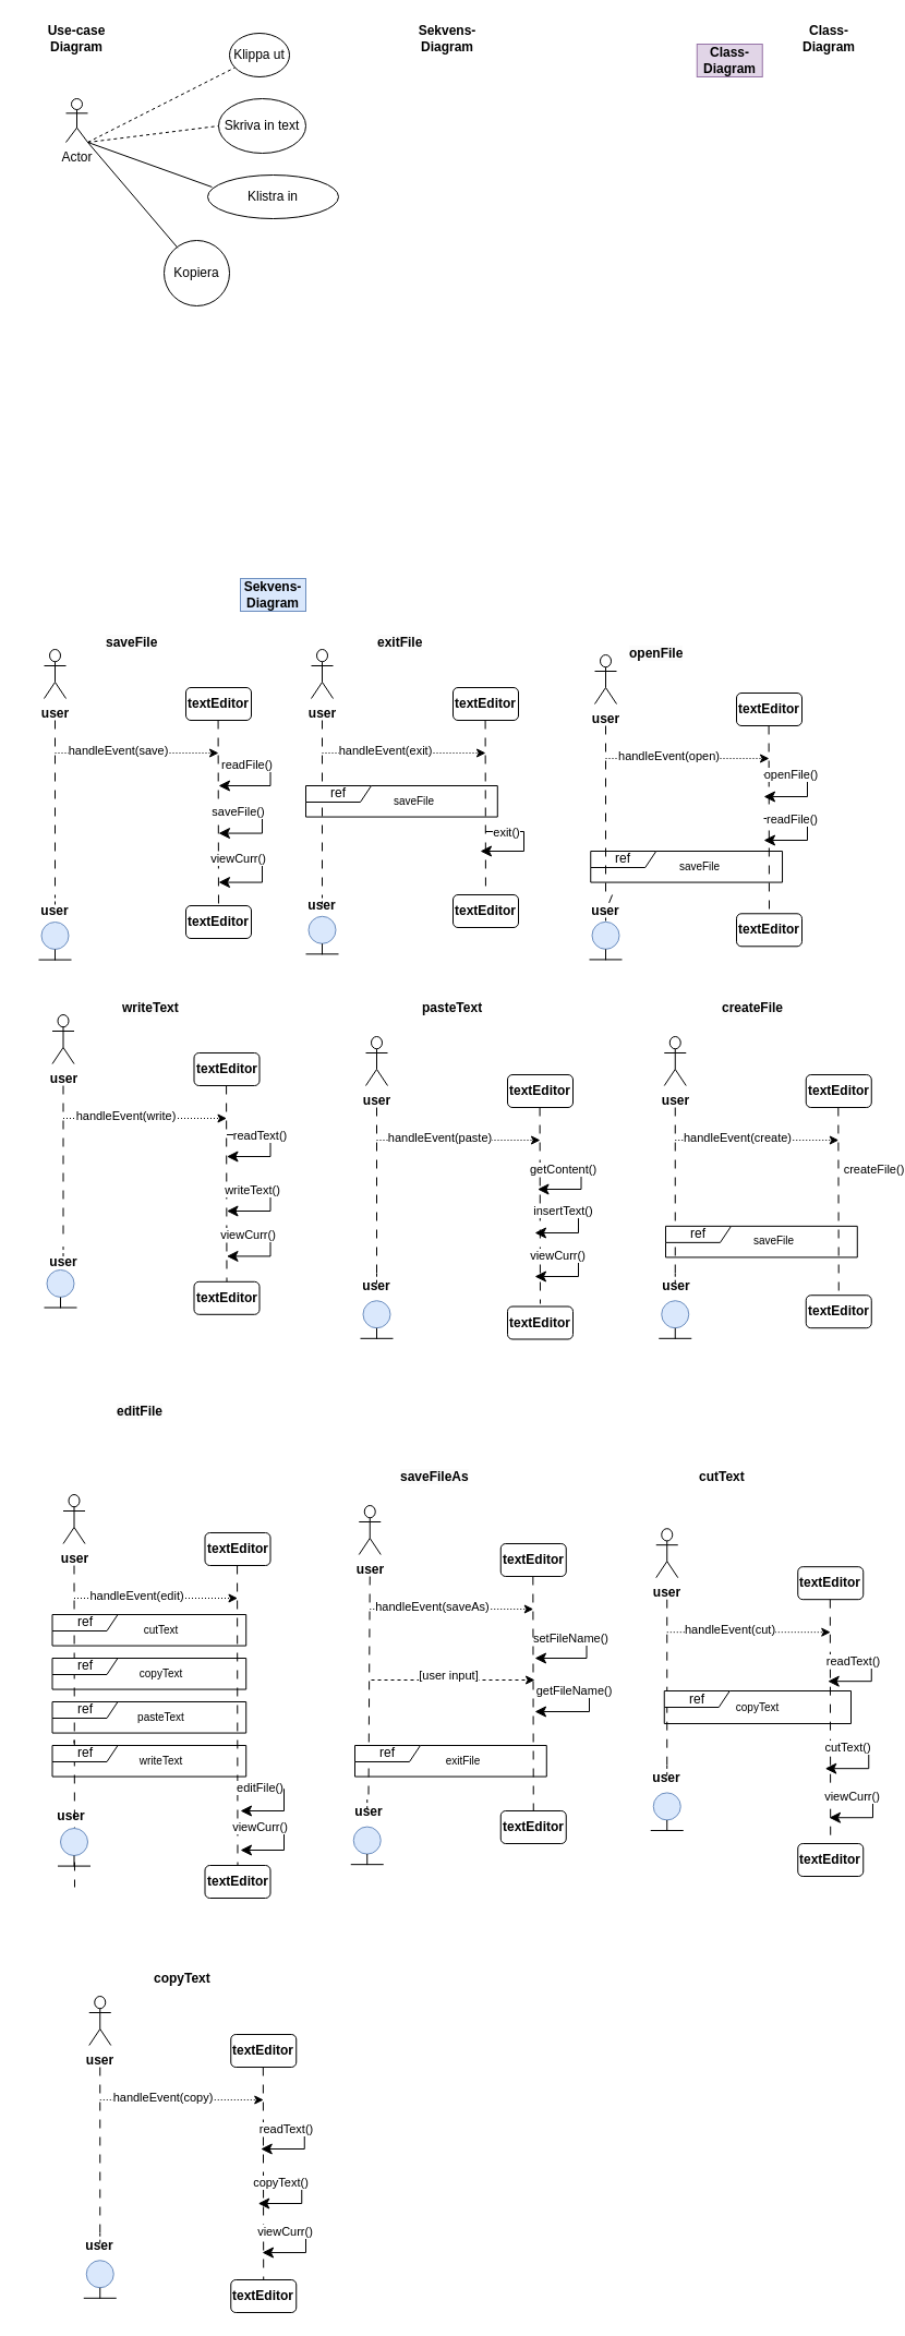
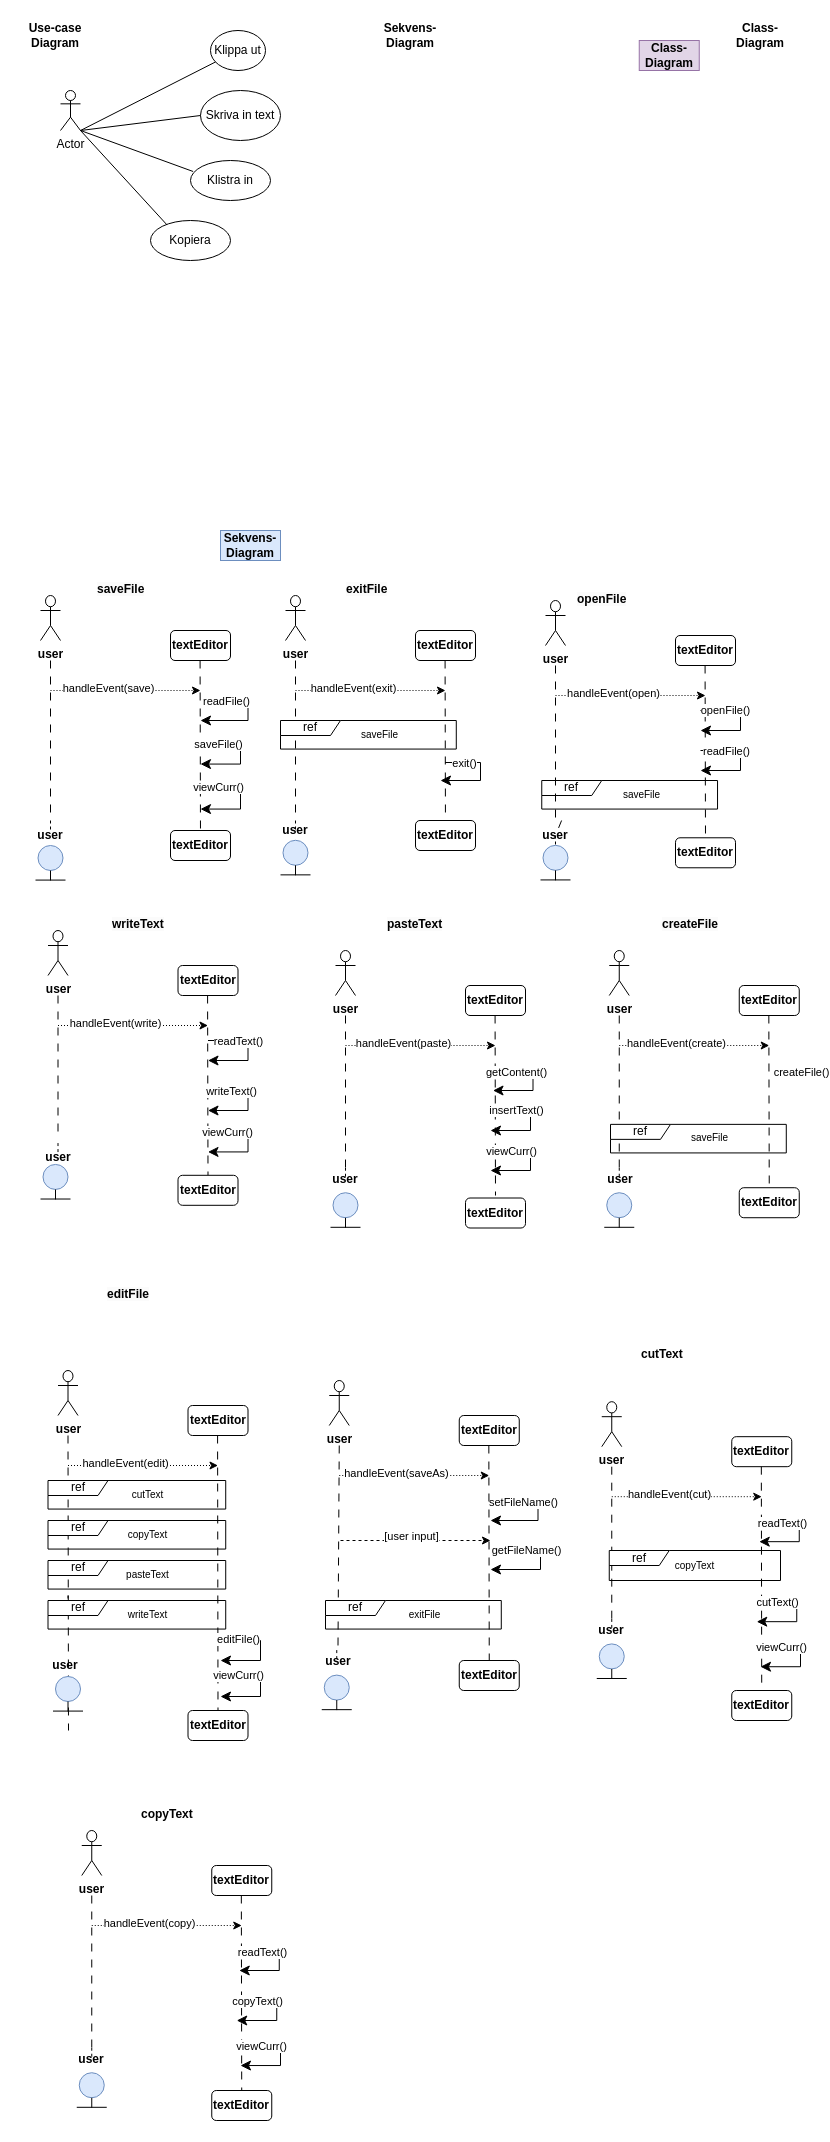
- <mxCell id="2" value="&lt;b&gt;Use-case Diagram&lt;/b&gt;" style="text;html=1;align=center;verticalAlign=middle;whiteSpace=wrap;rounded=0;" parent="1" vertex="1"><mxGeometry x="40" y="20" width="60" height="30" as="geometry" /></mxCell>
+ <mxCell id="2" value="&lt;b&gt;Use-case Diagram&lt;/b&gt;" style="text;html=1;align=center;verticalAlign=middle;whiteSpace=wrap;rounded=0;" parent="1" vertex="1"><mxGeometry x="25" y="20" width="60" height="30" as="geometry" /></mxCell>
- <mxCell id="8" value="" style="endArrow=none;html=1;rounded=0;exitX=1;exitY=1;exitDx=0;exitDy=0;exitPerimeter=0;dashed=1;" parent="1" source="3" target="4" edge="1"><mxGeometry width="50" height="50" relative="1" as="geometry"><mxPoint x="390" y="290" as="sourcePoint" /><mxPoint x="440" y="240" as="targetPoint" /></mxGeometry></mxCell>
+ <mxCell id="8" value="" style="endArrow=none;html=1;rounded=0;exitX=1;exitY=1;exitDx=0;exitDy=0;exitPerimeter=0;" parent="1" source="3" target="4" edge="1"><mxGeometry width="50" height="50" relative="1" as="geometry"><mxPoint x="390" y="290" as="sourcePoint" /><mxPoint x="440" y="240" as="targetPoint" /></mxGeometry></mxCell>
- <mxCell id="9" value="" style="endArrow=none;html=1;rounded=0;exitX=1;exitY=1;exitDx=0;exitDy=0;exitPerimeter=0;entryX=0;entryY=0.5;entryDx=0;entryDy=0;dashed=1;" parent="1" source="3" target="5" edge="1"><mxGeometry width="50" height="50" relative="1" as="geometry"><mxPoint x="90" y="140" as="sourcePoint" /><mxPoint x="233" y="111" as="targetPoint" /></mxGeometry></mxCell>
+ <mxCell id="9" value="" style="endArrow=none;html=1;rounded=0;exitX=1;exitY=1;exitDx=0;exitDy=0;exitPerimeter=0;entryX=0;entryY=0.5;entryDx=0;entryDy=0;" parent="1" source="3" target="5" edge="1"><mxGeometry width="50" height="50" relative="1" as="geometry"><mxPoint x="90" y="140" as="sourcePoint" /><mxPoint x="233" y="111" as="targetPoint" /></mxGeometry></mxCell>
- <mxCell id="7" value="Klistra in" style="ellipse;whiteSpace=wrap;html=1;" parent="1" vertex="1"><mxGeometry x="190" y="160" width="120" height="40" as="geometry" /></mxCell>
+ <mxCell id="7" value="Klistra in" style="ellipse;whiteSpace=wrap;html=1;" parent="1" vertex="1"><mxGeometry x="190" y="160" width="80" height="40" as="geometry" /></mxCell>
- <mxCell id="6" value="Kopiera" style="ellipse;whiteSpace=wrap;html=1;" parent="1" vertex="1"><mxGeometry x="150" y="220" width="60" height="60" as="geometry" /></mxCell>
+ <mxCell id="6" value="Kopiera" style="ellipse;whiteSpace=wrap;html=1;" parent="1" vertex="1"><mxGeometry x="150" y="220" width="80" height="40" as="geometry" /></mxCell>
- <mxCell id="114" value="&lt;span style=&quot;caret-color: rgb(0, 0, 0); color: rgb(0, 0, 0); font-family: Helvetica; font-size: 12.0px; font-style: normal; font-variant-caps: normal; letter-spacing: normal; text-align: center; text-indent: 0px; text-transform: none; white-space: normal; word-spacing: 0px; -webkit-text-stroke-width: 0px; background-color: rgb(251, 251, 251); text-decoration: none; float: none; display: inline !important;&quot;&gt;&lt;b&gt;saveFileAs&lt;/b&gt;&lt;/span&gt;" style="text;whiteSpace=wrap;html=1;" vertex="1" parent="1"><mxGeometry x="365" y="1340" width="100" height="40" as="geometry" /></mxCell>
